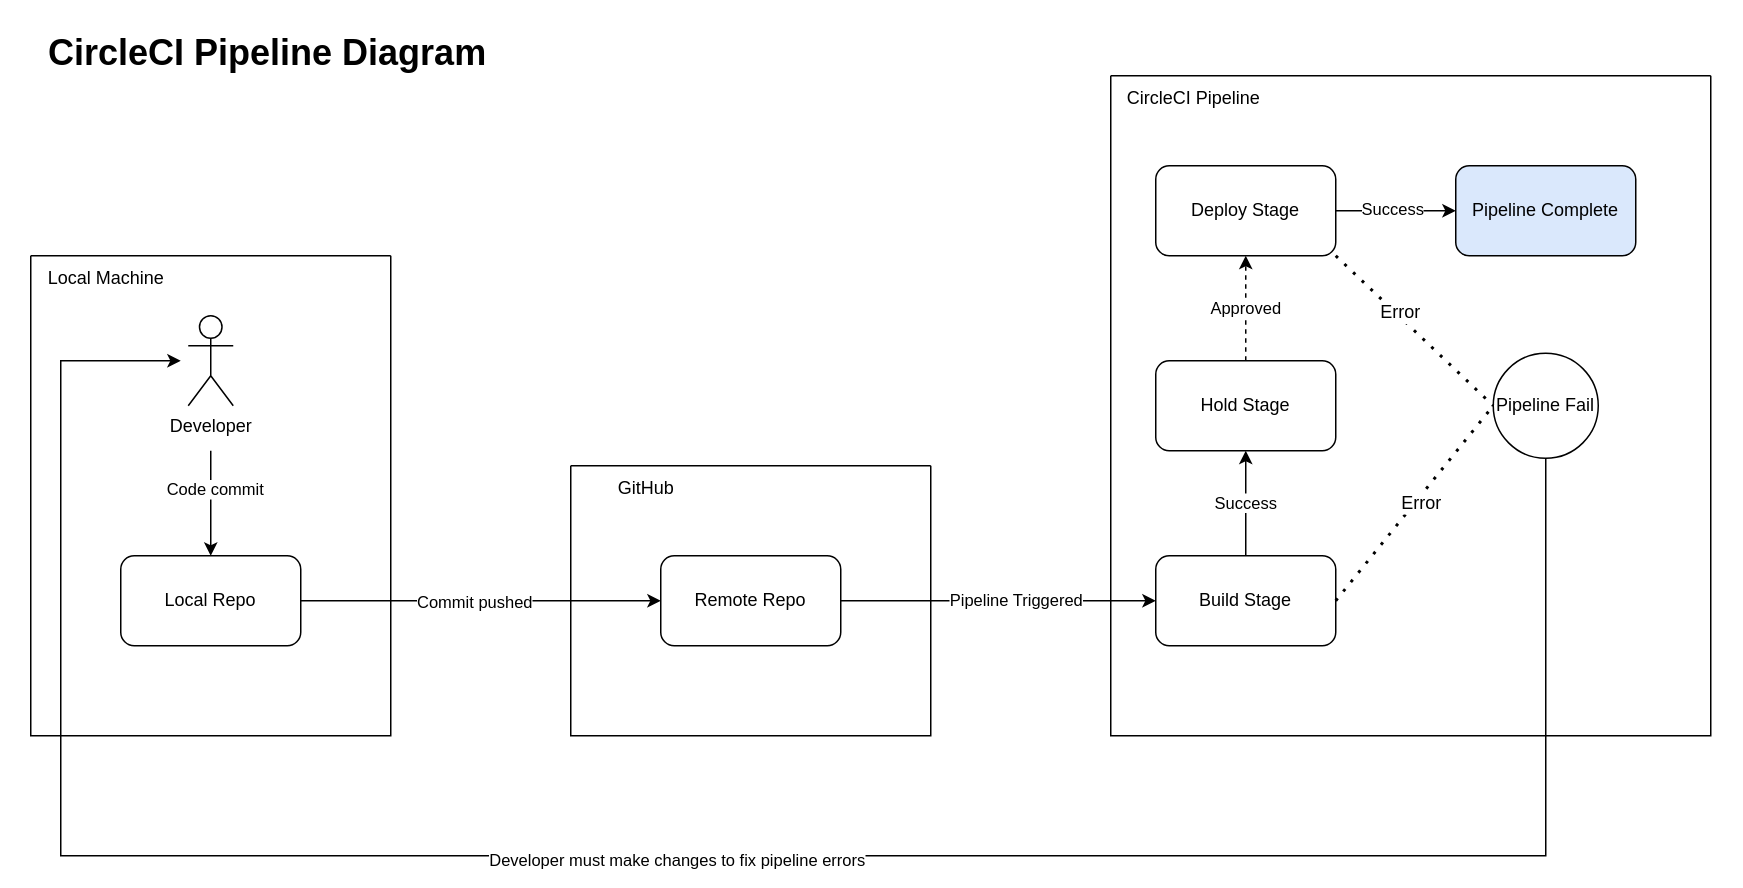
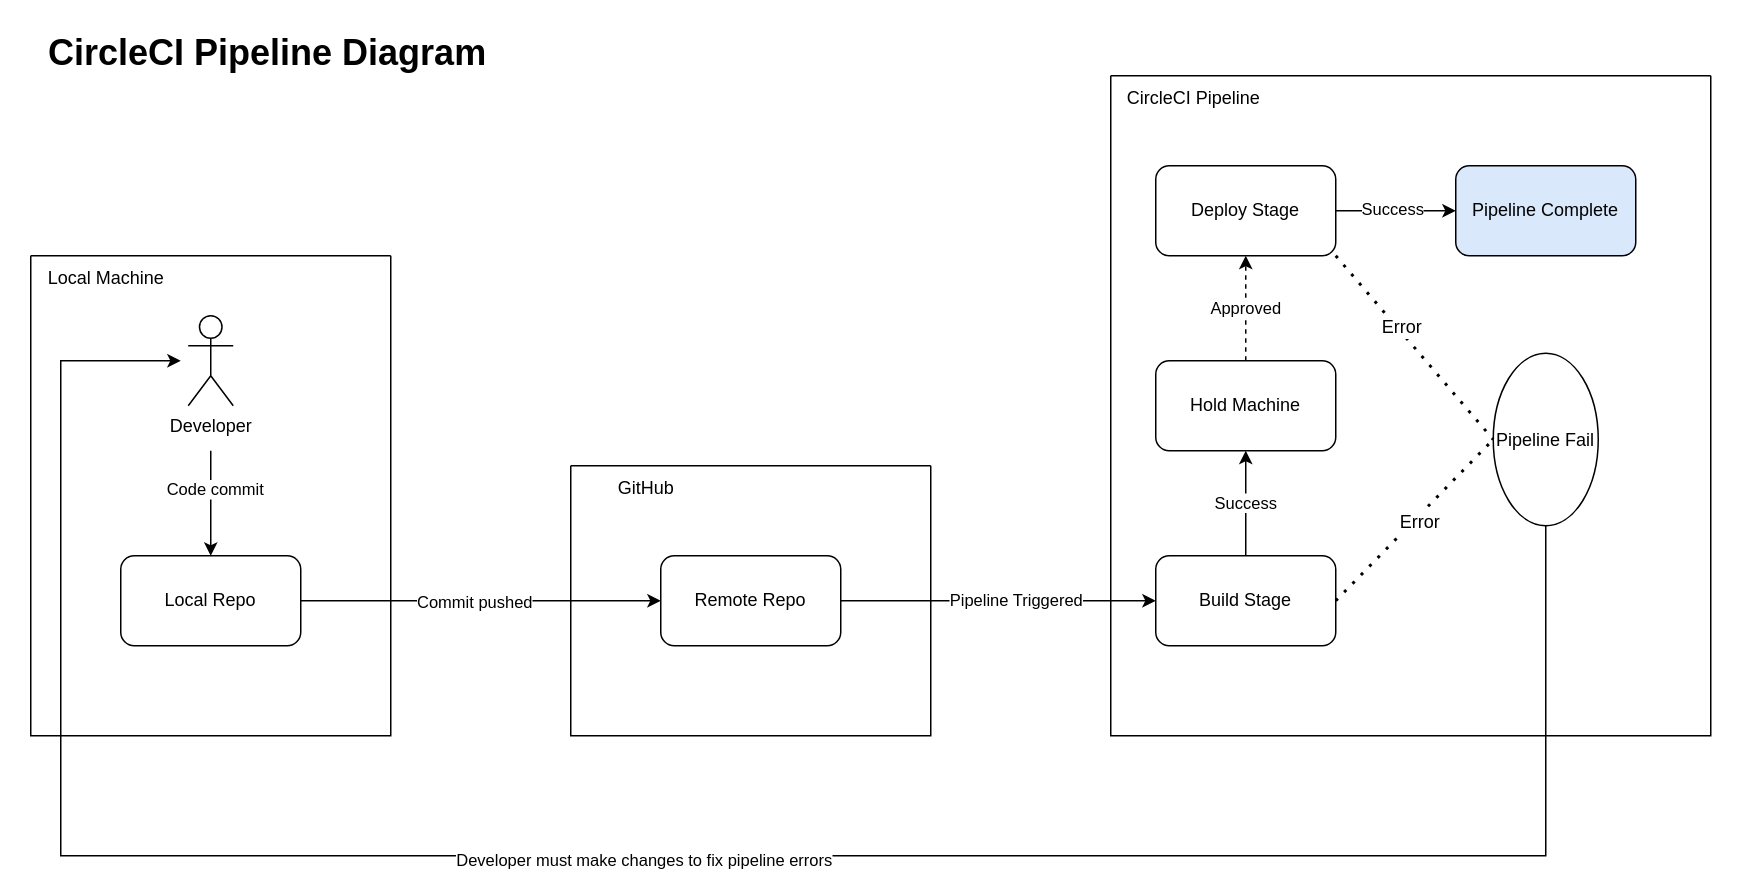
- <mxCell id="16" value="Hold Stage" style="rounded=1;whiteSpace=wrap;html=1;" vertex="1" parent="13"><mxGeometry x="30" y="190" width="120" height="60" as="geometry" /></mxCell>
+ <mxCell id="16" value="Hold Machine" style="rounded=1;whiteSpace=wrap;html=1;" vertex="1" parent="13"><mxGeometry x="30" y="190" width="120" height="60" as="geometry" /></mxCell>
- <mxCell id="23" value="Pipeline Fail" style="ellipse;whiteSpace=wrap;html=1;aspect=fixed;" vertex="1" parent="13"><mxGeometry x="255" y="185" width="70" height="70" as="geometry" /></mxCell>
+ <mxCell id="23" value="Pipeline Fail" style="ellipse;whiteSpace=wrap;html=1;aspect=fixed;" vertex="1" parent="13"><mxGeometry x="255" y="185" width="70" height="115" as="geometry" /></mxCell>
